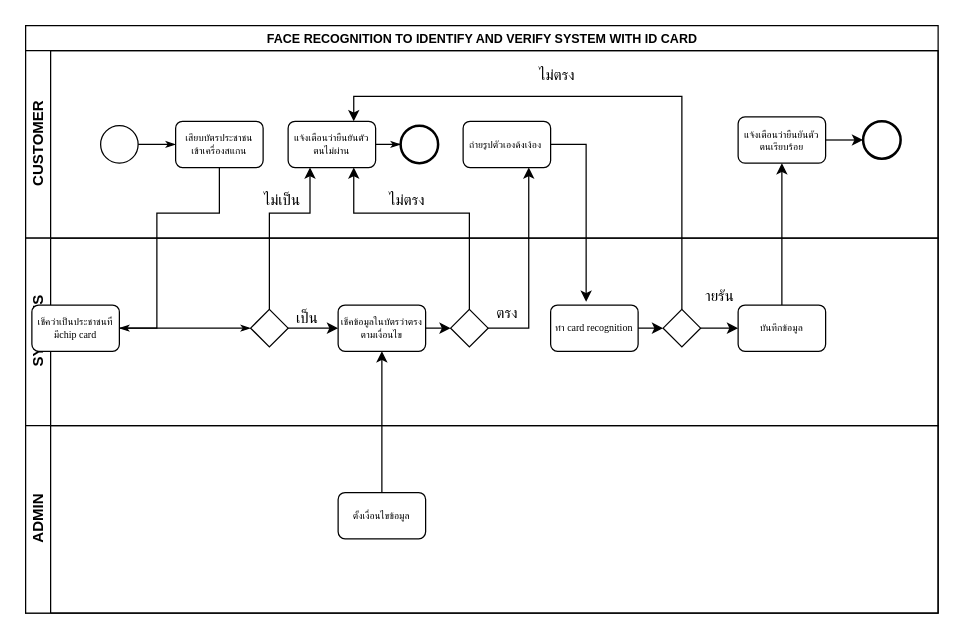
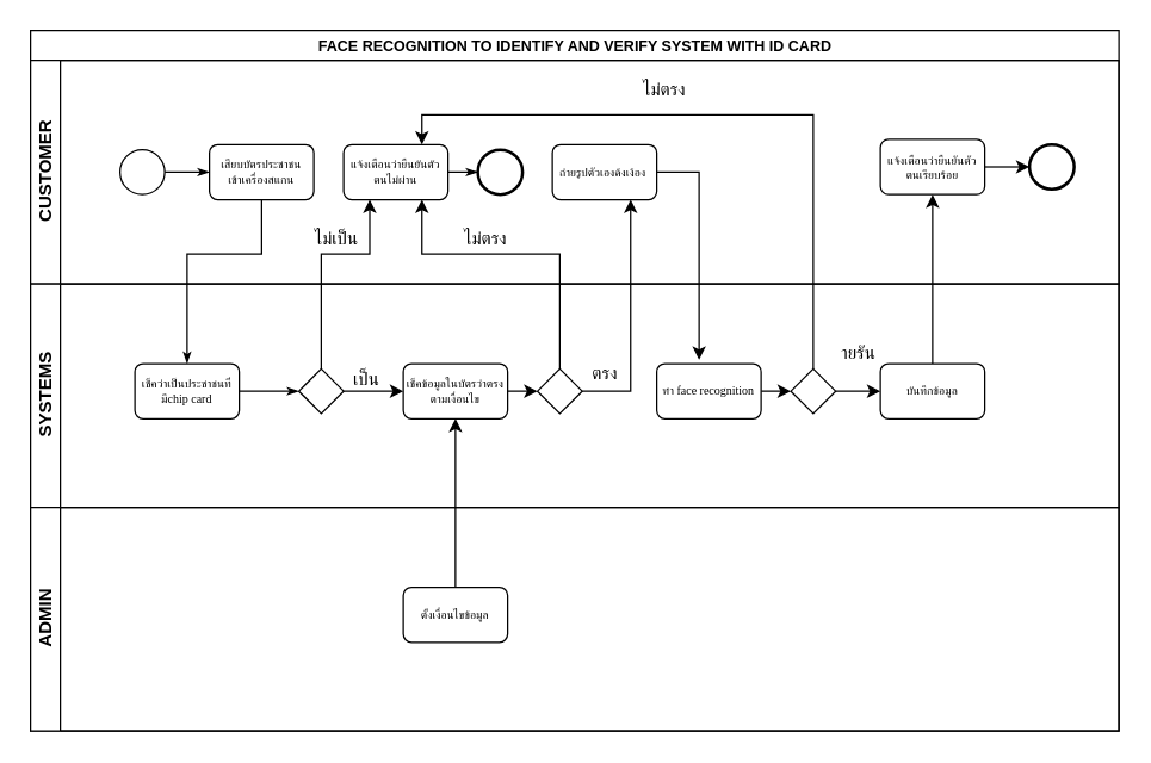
- <mxCell id="27" value="เช็คว่าเป็นประชาชนที่มีchip card" style="rounded=1;whiteSpace=wrap;html=1;shadow=0;labelBackgroundColor=none;strokeWidth=1;fontFamily=Verdana;fontSize=8;align=center;" parent="25" vertex="1"><mxGeometry x="5" y="53.5" width="70" height="37" as="geometry" /></mxCell>
+ <mxCell id="27" value="เช็คว่าเป็นประชาชนที่มีchip card" style="rounded=1;whiteSpace=wrap;html=1;shadow=0;labelBackgroundColor=none;strokeWidth=1;fontFamily=Verdana;fontSize=8;align=center;" parent="25" vertex="1"><mxGeometry x="70" y="53.5" width="70" height="37" as="geometry" /></mxCell>
- <mxCell id="35" value="ทำ card recognition" style="rounded=1;whiteSpace=wrap;html=1;shadow=0;labelBackgroundColor=none;strokeWidth=1;fontFamily=Verdana;fontSize=8;align=center;" vertex="1" parent="25"><mxGeometry x="420" y="53.5" width="70" height="37" as="geometry" /></mxCell>
+ <mxCell id="35" value="ทำ face recognition" style="rounded=1;whiteSpace=wrap;html=1;shadow=0;labelBackgroundColor=none;strokeWidth=1;fontFamily=Verdana;fontSize=8;align=center;" vertex="1" parent="25"><mxGeometry x="420" y="53.5" width="70" height="37" as="geometry" /></mxCell>
